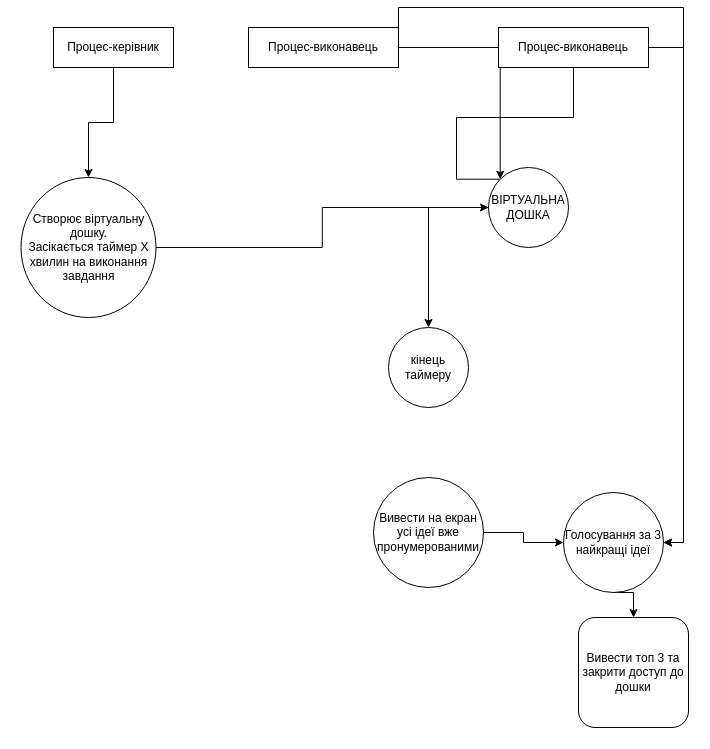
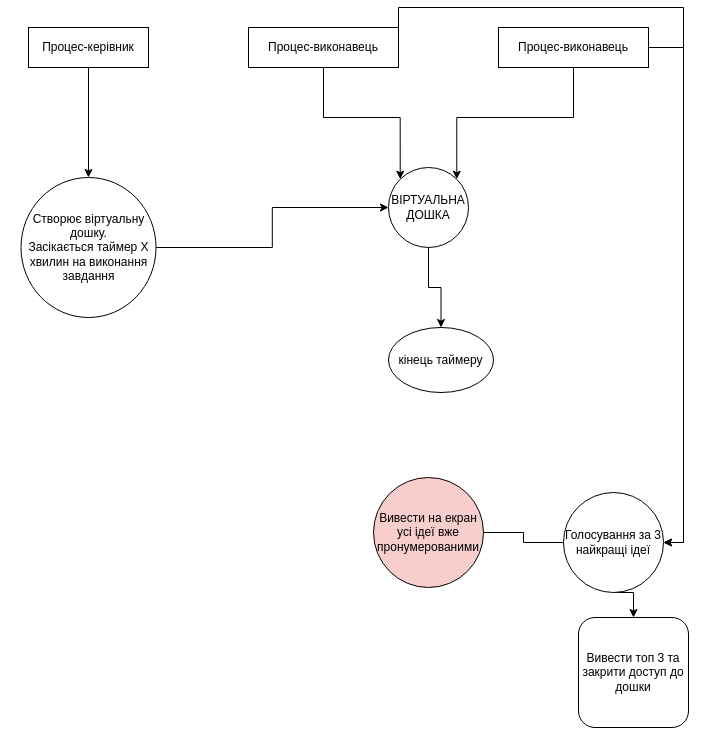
- <mxCell id="3" value="Процес-керівник" style="rounded=0;whiteSpace=wrap;html=1;" vertex="1" parent="1"><mxGeometry x="53" y="20" width="120" height="40" as="geometry" /></mxCell>
+ <mxCell id="3" value="Процес-керівник" style="rounded=0;whiteSpace=wrap;html=1;" vertex="1" parent="1"><mxGeometry x="28" y="20" width="120" height="40" as="geometry" /></mxCell>
- <mxCell id="13" value="ВІРТУАЛЬНА ДОШКА" style="ellipse;whiteSpace=wrap;html=1;aspect=fixed;" vertex="1" parent="1"><mxGeometry x="488" y="160" width="80" height="80" as="geometry" /></mxCell>
+ <mxCell id="13" value="ВІРТУАЛЬНА ДОШКА" style="ellipse;whiteSpace=wrap;html=1;aspect=fixed;" vertex="1" parent="1"><mxGeometry x="388" y="160" width="80" height="80" as="geometry" /></mxCell>
- <mxCell id="14" value="кінець таймеру" style="ellipse;whiteSpace=wrap;html=1;aspect=fixed;" vertex="1" parent="1"><mxGeometry x="388" y="320" width="80" height="80" as="geometry" /></mxCell>
+ <mxCell id="14" value="кінець таймеру" style="ellipse;whiteSpace=wrap;html=1;aspect=fixed;" vertex="1" parent="1"><mxGeometry x="388" y="320" width="105" height="65" as="geometry" /></mxCell>
- <mxCell id="16" value="Вивести на екран усі ідеї вже пронумерованими" style="ellipse;whiteSpace=wrap;html=1;aspect=fixed;" vertex="1" parent="1"><mxGeometry x="373" y="470" width="110" height="110" as="geometry" /></mxCell>
+ <mxCell id="16" value="Вивести на екран усі ідеї вже пронумерованими" style="ellipse;whiteSpace=wrap;html=1;aspect=fixed;fillColor=#f8cecc;" vertex="1" parent="1"><mxGeometry x="373" y="470" width="110" height="110" as="geometry" /></mxCell>
- <mxCell id="15" style="edgeStyle=orthogonalEdgeStyle;rounded=0;orthogonalLoop=1;jettySize=auto;html=1;exitX=1;exitY=0.5;exitDx=0;exitDy=0;entryX=0;entryY=0.5;entryDx=0;entryDy=0;" edge="1" parent="1" source="16" target="18"><mxGeometry relative="1" as="geometry" /></mxCell>
+ <mxCell id="15" style="edgeStyle=orthogonalEdgeStyle;rounded=0;orthogonalLoop=1;jettySize=auto;html=1;exitX=1;exitY=0.5;exitDx=0;exitDy=0;entryX=0;entryY=0.5;entryDx=0;entryDy=0;endArrow=none;" edge="1" parent="1" source="16" target="18"><mxGeometry relative="1" as="geometry" /></mxCell>
